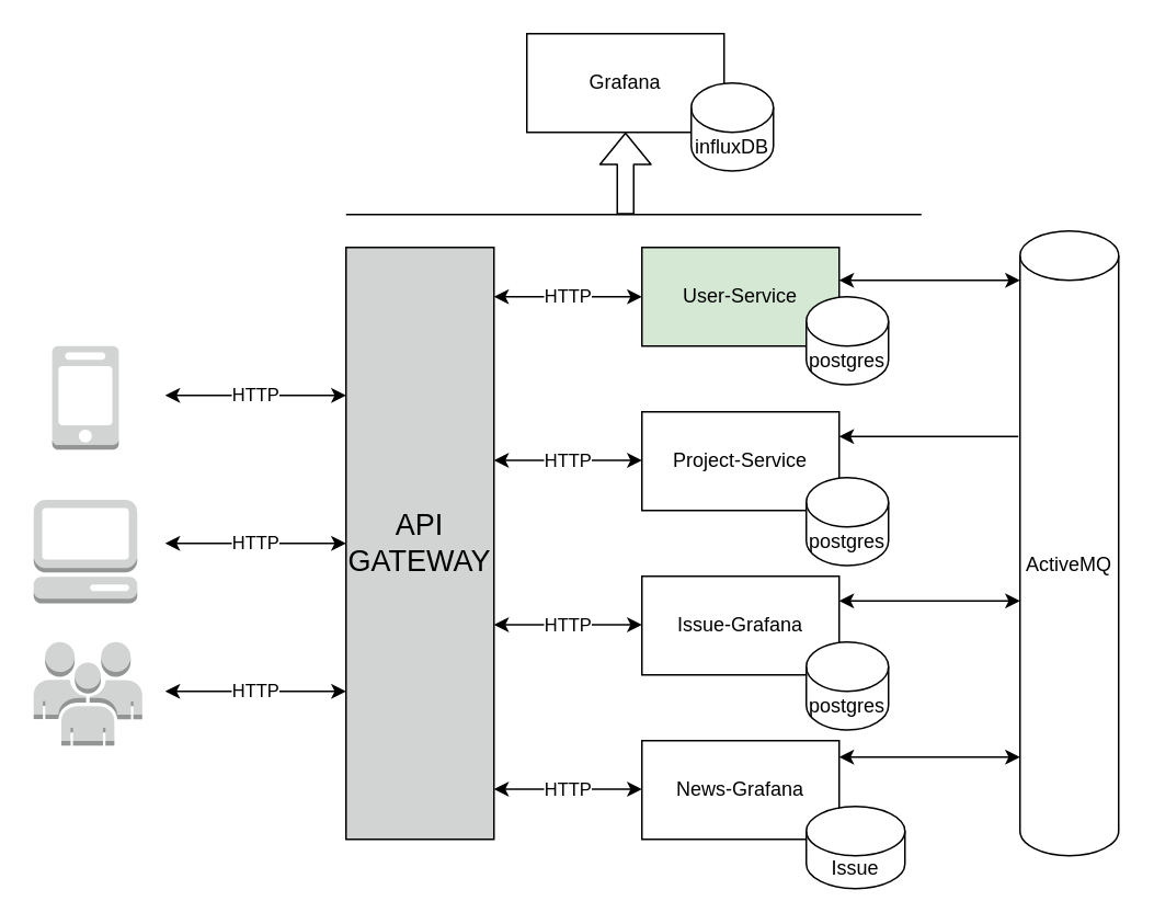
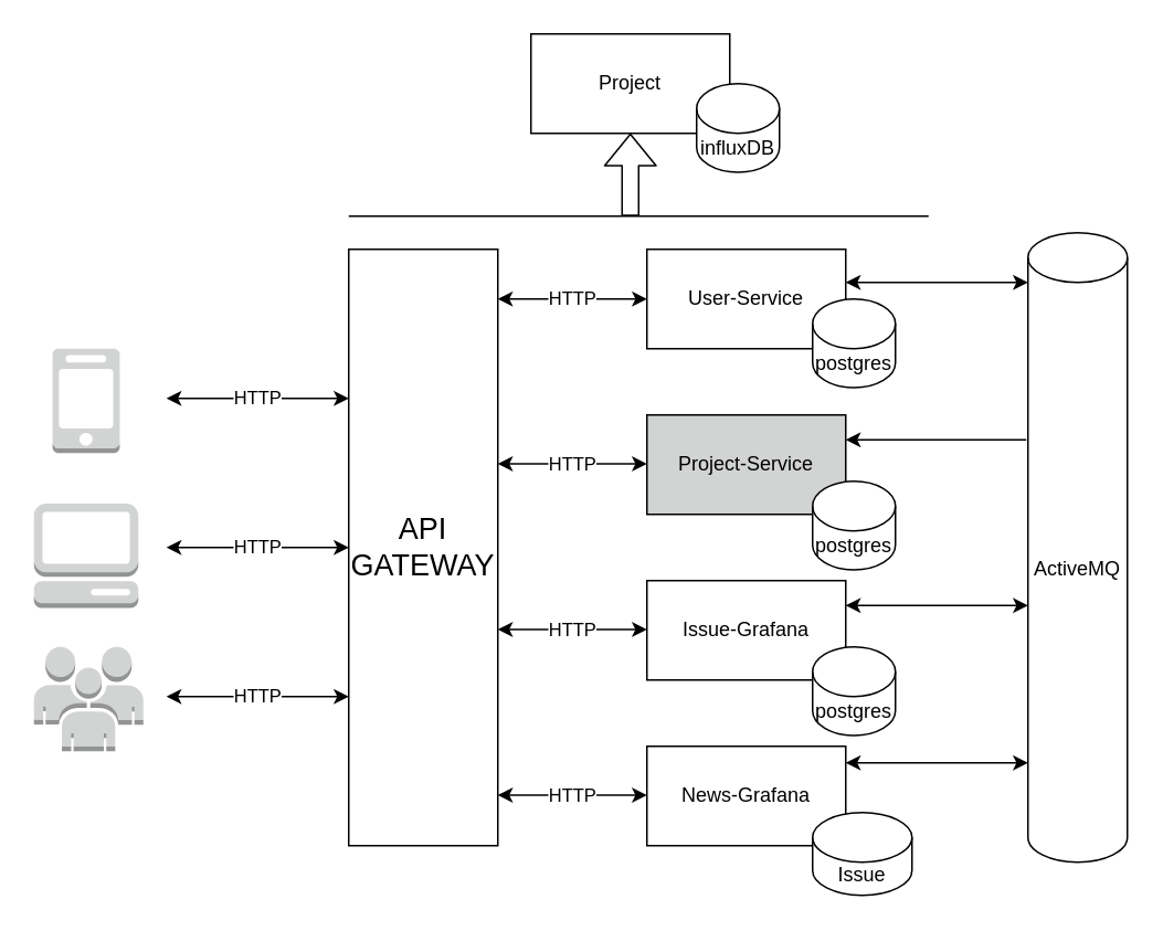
- <mxCell id="26" value="Grafana" style="rounded=0;whiteSpace=wrap;html=1;" vertex="1" parent="1"><mxGeometry x="320" y="20" width="120" height="60" as="geometry" /></mxCell>
+ <mxCell id="26" value="Project" style="rounded=0;whiteSpace=wrap;html=1;" vertex="1" parent="1"><mxGeometry x="320" y="20" width="120" height="60" as="geometry" /></mxCell>
- <mxCell id="9" value="User-Service" style="rounded=0;whiteSpace=wrap;html=1;fillColor=#d5e8d4;" vertex="1" parent="1"><mxGeometry x="390" y="150" width="120" height="60" as="geometry" /></mxCell>
+ <mxCell id="9" value="User-Service" style="rounded=0;whiteSpace=wrap;html=1;" vertex="1" parent="1"><mxGeometry x="390" y="150" width="120" height="60" as="geometry" /></mxCell>
- <mxCell id="10" value="Project-Service" style="rounded=0;whiteSpace=wrap;html=1;" vertex="1" parent="1"><mxGeometry x="390" y="250" width="120" height="60" as="geometry" /></mxCell>
+ <mxCell id="10" value="Project-Service" style="rounded=0;whiteSpace=wrap;html=1;fillColor=#d2d3d3;" vertex="1" parent="1"><mxGeometry x="390" y="250" width="120" height="60" as="geometry" /></mxCell>
- <mxCell id="2" value="&lt;font style=&quot;font-size: 18px&quot;&gt;API GATEWAY&lt;/font&gt;" style="rounded=0;whiteSpace=wrap;html=1;fillColor=#d2d3d3;" vertex="1" parent="1"><mxGeometry x="210" y="150" width="90" height="360" as="geometry" /></mxCell>
+ <mxCell id="2" value="&lt;font style=&quot;font-size: 18px&quot;&gt;API GATEWAY&lt;/font&gt;" style="rounded=0;whiteSpace=wrap;html=1;" vertex="1" parent="1"><mxGeometry x="210" y="150" width="90" height="360" as="geometry" /></mxCell>
